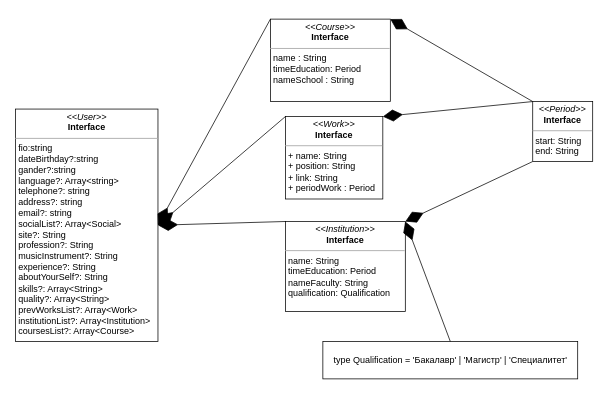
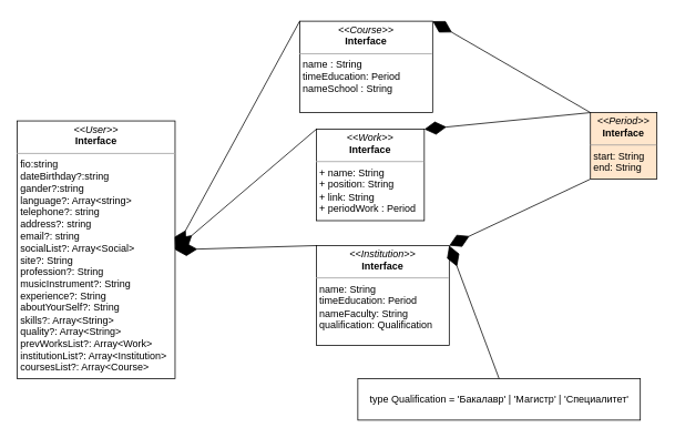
- <mxCell id="4" value="&lt;p style=&quot;margin: 0px ; margin-top: 4px ; text-align: center&quot;&gt;&lt;i&gt;&amp;lt;&amp;lt;Period&amp;gt;&amp;gt;&lt;/i&gt;&lt;br&gt;&lt;b&gt;Interface&lt;/b&gt;&lt;/p&gt;&lt;hr size=&quot;1&quot;&gt;&lt;p style=&quot;margin: 0px ; margin-left: 4px&quot;&gt;start: String&lt;/p&gt;&lt;p style=&quot;margin: 0px ; margin-left: 4px&quot;&gt;end: String&lt;/p&gt;" style="verticalAlign=top;align=left;overflow=fill;fontSize=12;fontFamily=Helvetica;html=1;" parent="1" vertex="1"><mxGeometry x="710" y="130" width="80" height="80" as="geometry" /></mxCell>
+ <mxCell id="4" value="&lt;p style=&quot;margin: 0px ; margin-top: 4px ; text-align: center&quot;&gt;&lt;i&gt;&amp;lt;&amp;lt;Period&amp;gt;&amp;gt;&lt;/i&gt;&lt;br&gt;&lt;b&gt;Interface&lt;/b&gt;&lt;/p&gt;&lt;hr size=&quot;1&quot;&gt;&lt;p style=&quot;margin: 0px ; margin-left: 4px&quot;&gt;start: String&lt;/p&gt;&lt;p style=&quot;margin: 0px ; margin-left: 4px&quot;&gt;end: String&lt;/p&gt;" style="verticalAlign=top;align=left;overflow=fill;fontSize=12;fontFamily=Helvetica;html=1;fillColor=#ffe6cc;" parent="1" vertex="1"><mxGeometry x="710" y="130" width="80" height="80" as="geometry" /></mxCell>
